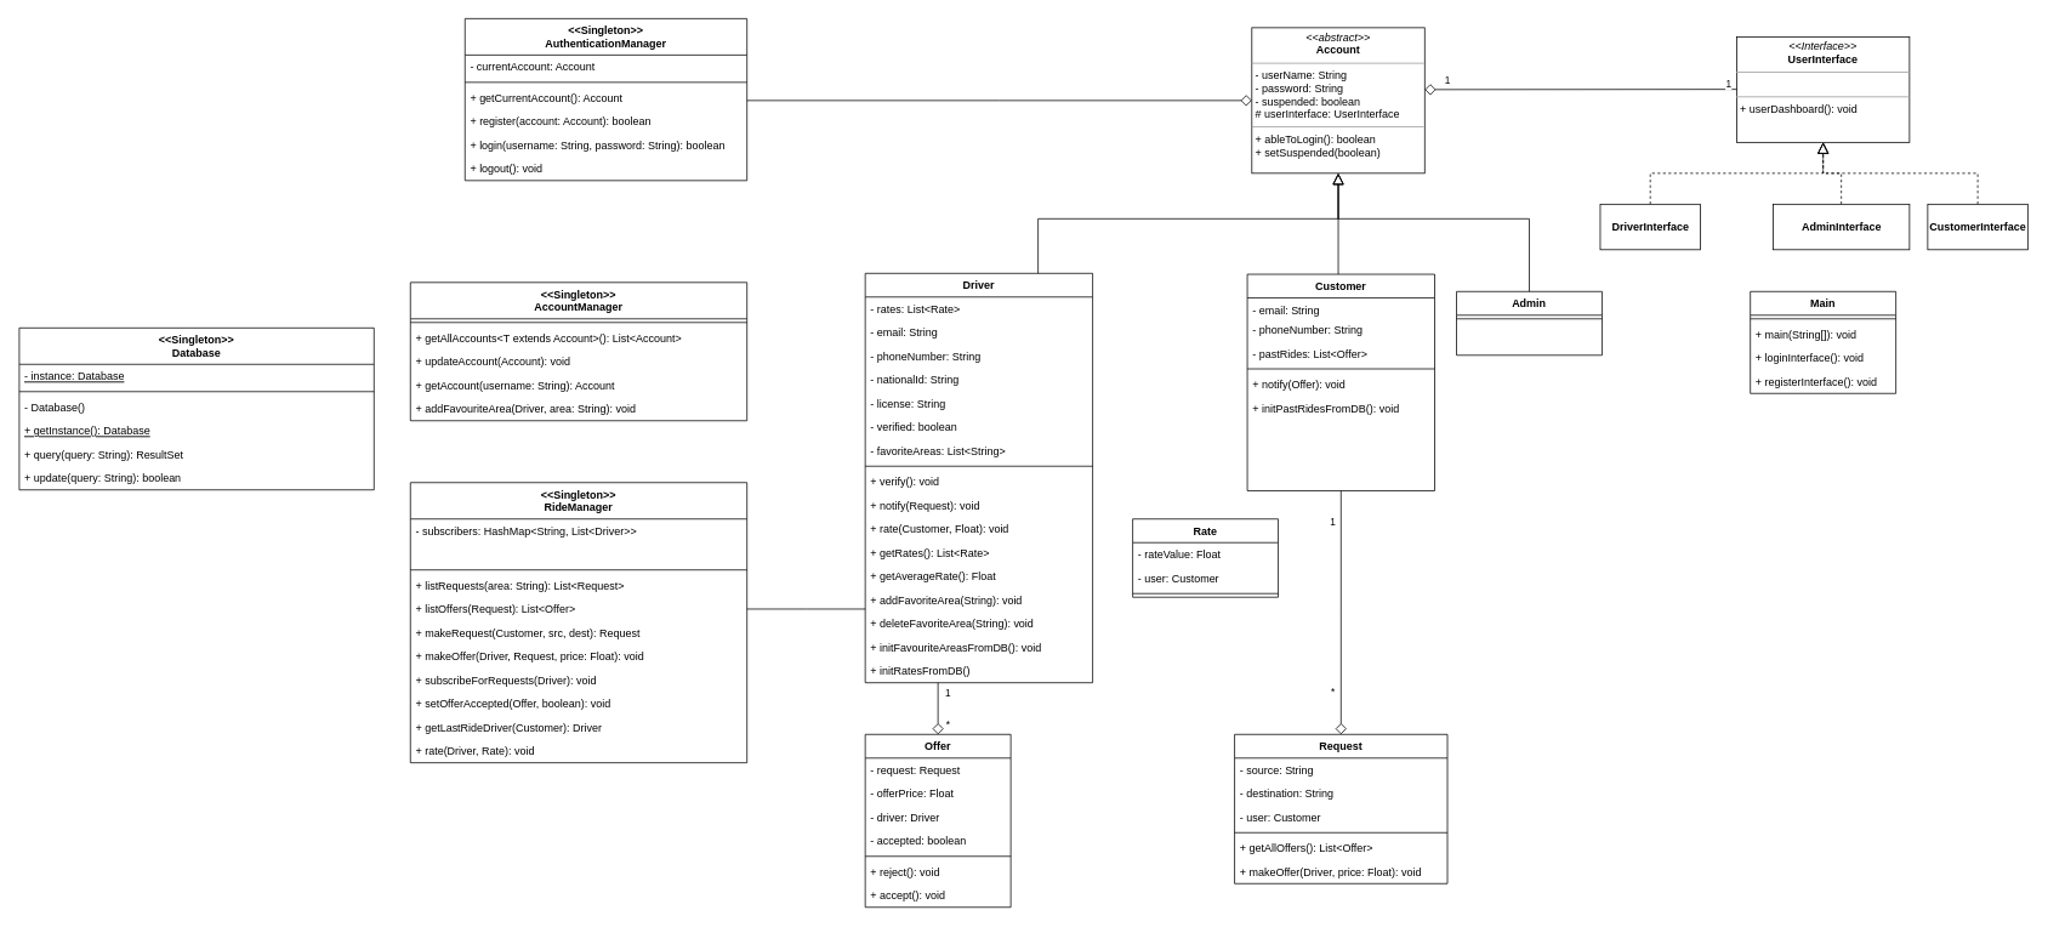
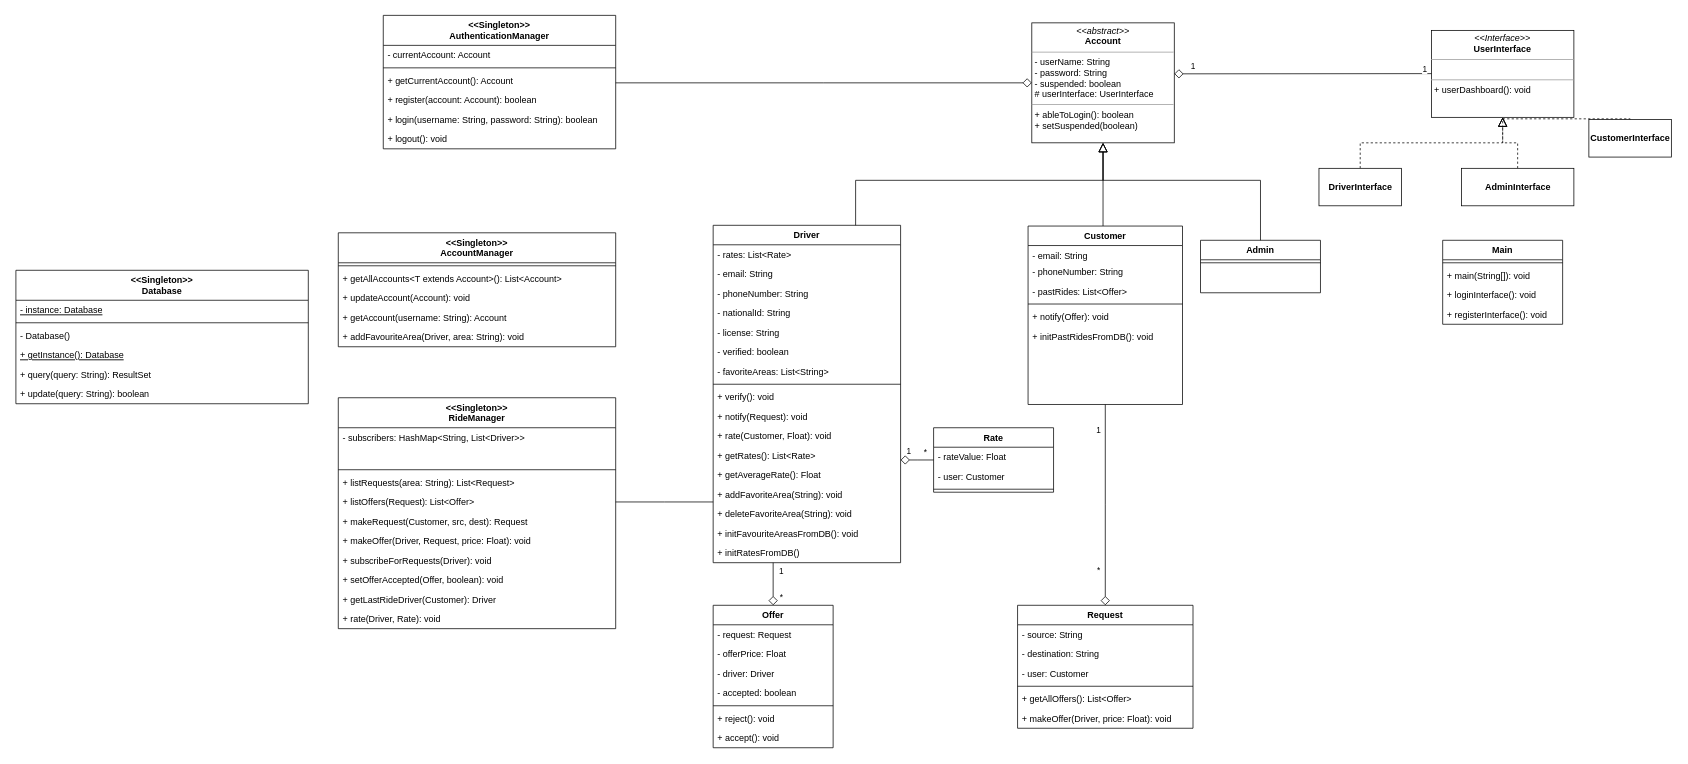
- <mxCell id="107" value="&lt;b&gt;CustomerInterface&lt;/b&gt;" style="html=1;" vertex="1" parent="1"><mxGeometry x="2118" y="224" width="110" height="50" as="geometry" /></mxCell>
+ <mxCell id="107" value="&lt;b&gt;CustomerInterface&lt;/b&gt;" style="html=1;" vertex="1" parent="1"><mxGeometry x="2118" y="159" width="110" height="50" as="geometry" /></mxCell>
+ <mxCell id="57" style="edgeStyle=elbowEdgeStyle;rounded=0;orthogonalLoop=1;jettySize=auto;elbow=vertical;html=1;endArrow=diamond;endFill=0;startSize=6;endSize=10;" parent="1" source="60" target="5" edge="1"><mxGeometry relative="1" as="geometry" /></mxCell>
+ <mxCell id="58" value="*" style="edgeLabel;html=1;align=center;verticalAlign=middle;resizable=0;points=[];" parent="57" vertex="1" connectable="0"><mxGeometry x="-0.755" y="-1" relative="1" as="geometry"><mxPoint x="-7" y="-10" as="offset" /></mxGeometry></mxCell>
+ <mxCell id="59" value="1" style="edgeLabel;html=1;align=center;verticalAlign=middle;resizable=0;points=[];" parent="57" vertex="1" connectable="0"><mxGeometry x="0.4" y="-2" relative="1" as="geometry"><mxPoint x="-3" y="-11" as="offset" /></mxGeometry></mxCell>
